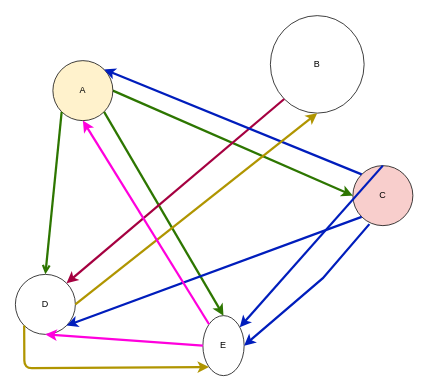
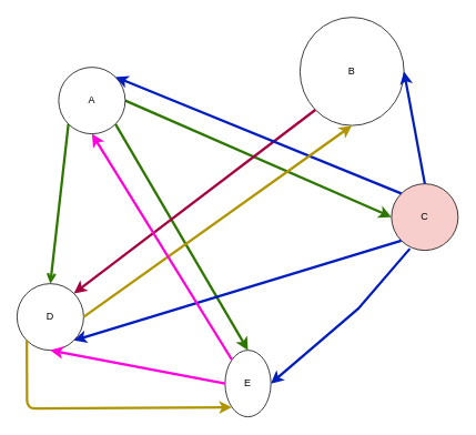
- <mxCell id="3" value="A" style="ellipse;whiteSpace=wrap;html=1;aspect=fixed;fillColor=#fff2cc;" vertex="1" parent="1"><mxGeometry x="70" y="80" width="80" height="80" as="geometry" /></mxCell>
+ <mxCell id="3" value="A" style="ellipse;whiteSpace=wrap;html=1;aspect=fixed;" vertex="1" parent="1"><mxGeometry x="70" y="80" width="80" height="80" as="geometry" /></mxCell>
- <mxCell id="12" style="rounded=0;orthogonalLoop=1;jettySize=auto;html=1;strokeWidth=3;exitX=0.5;exitY=0;exitDx=0;exitDy=0;fillColor=#0050ef;strokeColor=#001DBC;" edge="1" parent="1" source="5" target="6"><mxGeometry relative="1" as="geometry"><mxPoint x="492" y="242" as="sourcePoint" /><mxPoint x="148" y="102" as="targetPoint" /></mxGeometry></mxCell>
+ <mxCell id="12" style="rounded=0;orthogonalLoop=1;jettySize=auto;html=1;entryX=1;entryY=0.5;entryDx=0;entryDy=0;strokeWidth=3;exitX=0.5;exitY=0;exitDx=0;exitDy=0;fillColor=#0050ef;strokeColor=#001DBC;" edge="1" parent="1" source="5" target="4"><mxGeometry relative="1" as="geometry"><mxPoint x="492" y="242" as="sourcePoint" /><mxPoint x="148" y="102" as="targetPoint" /></mxGeometry></mxCell>
- <mxCell id="7" value="D" style="ellipse;whiteSpace=wrap;html=1;aspect=fixed;" vertex="1" parent="1"><mxGeometry x="20" y="365" width="80" height="80" as="geometry" /></mxCell>
+ <mxCell id="7" value="D" style="ellipse;whiteSpace=wrap;html=1;aspect=fixed;" vertex="1" parent="1"><mxGeometry x="20" y="340" width="80" height="80" as="geometry" /></mxCell>
